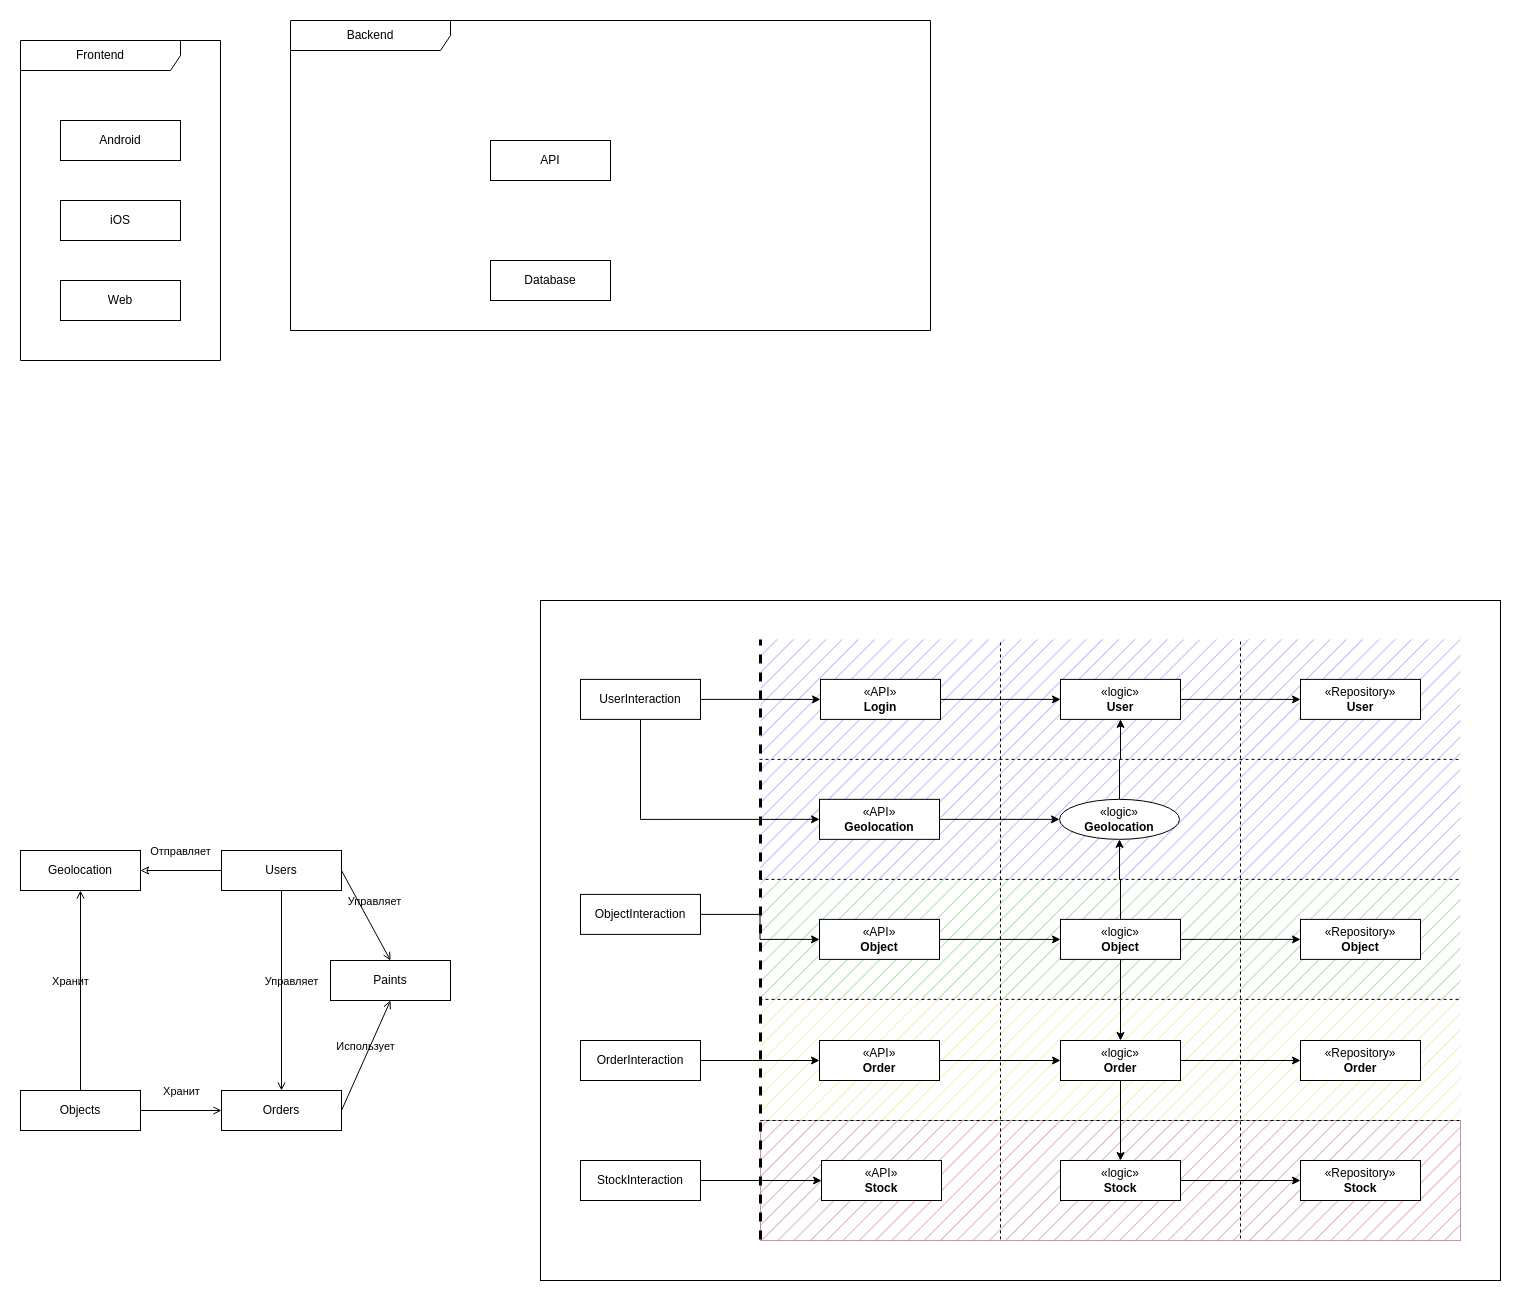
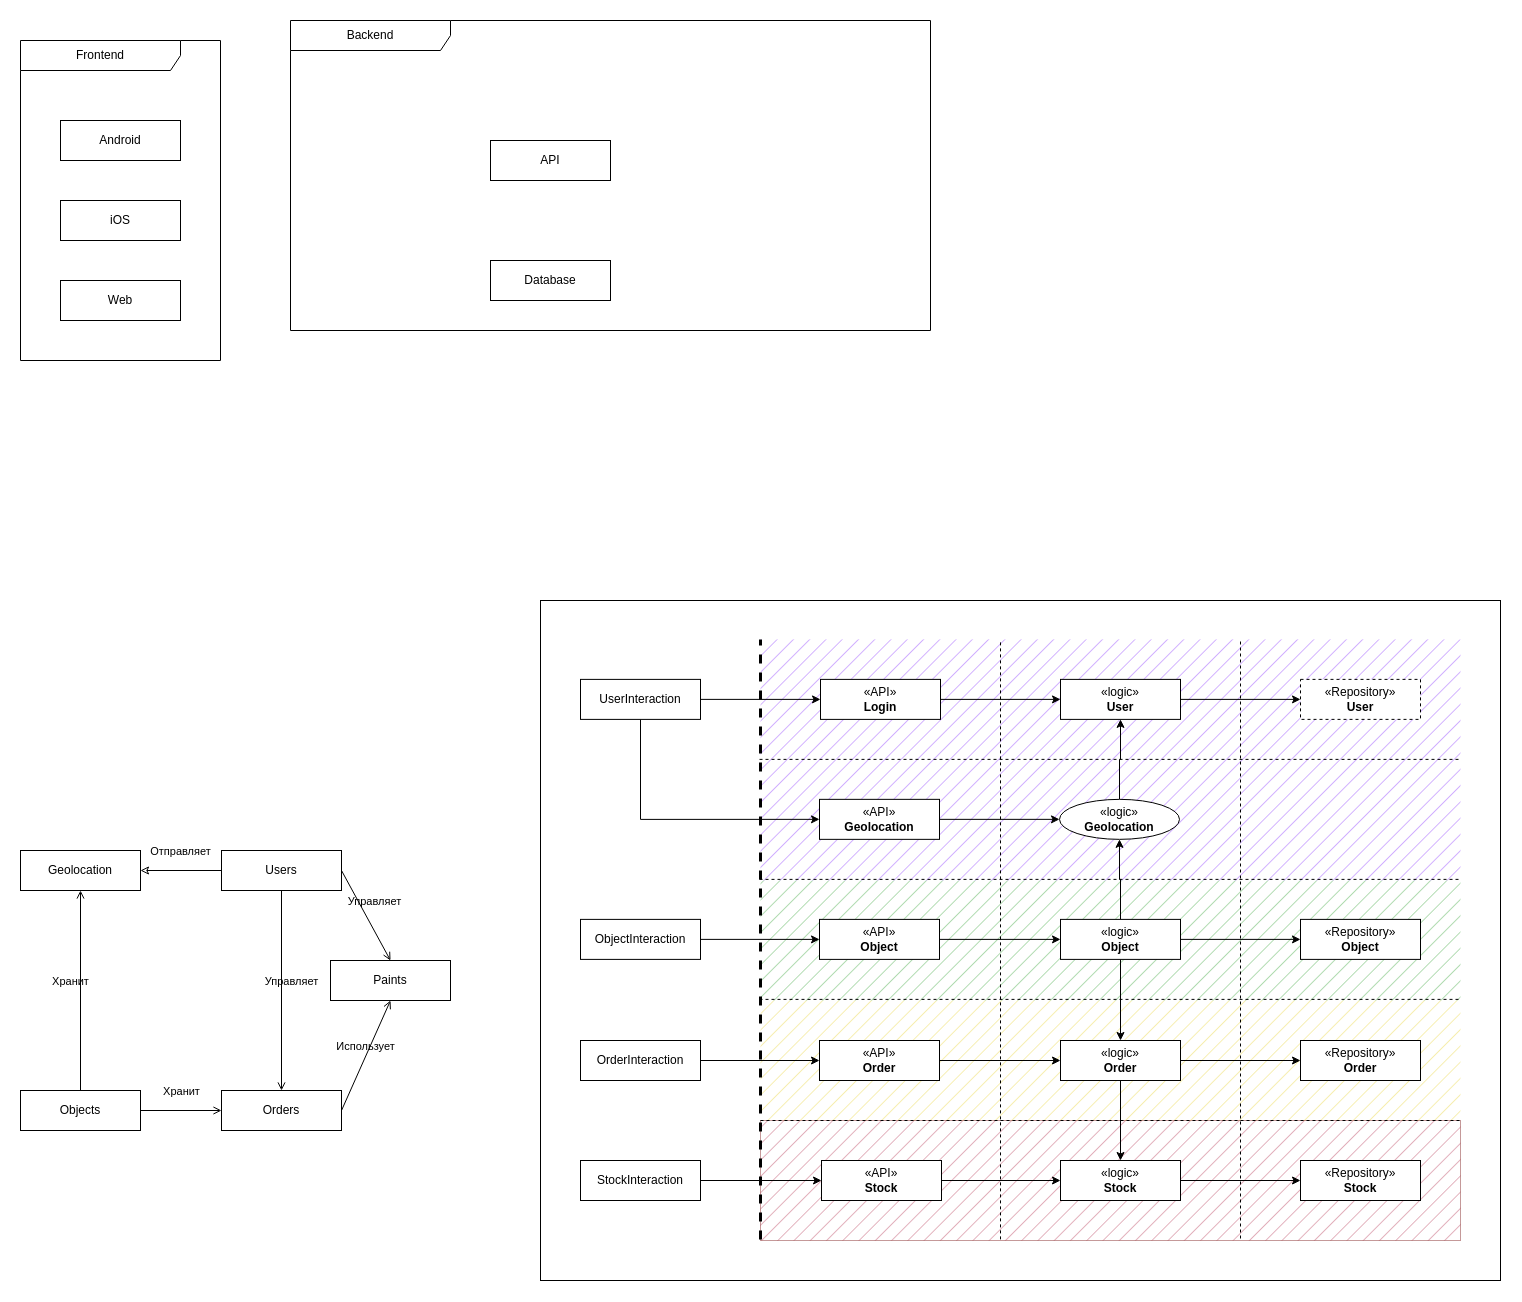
- <mxCell id="58" value="«Repository»&lt;br&gt;&lt;b&gt;User&lt;/b&gt;" style="html=1;whiteSpace=wrap;" vertex="1" parent="1"><mxGeometry x="1300" y="678.89" width="120" height="40" as="geometry" /></mxCell>
+ <mxCell id="58" value="«Repository»&lt;br&gt;&lt;b&gt;User&lt;/b&gt;" style="html=1;whiteSpace=wrap;dashed=1;" vertex="1" parent="1"><mxGeometry x="1300" y="678.89" width="120" height="40" as="geometry" /></mxCell>
- <mxCell id="33" value="ObjectInteraction" style="html=1;whiteSpace=wrap;rounded=0;" vertex="1" parent="1"><mxGeometry x="580" y="893.89" width="120" height="40" as="geometry" /></mxCell>
+ <mxCell id="33" value="ObjectInteraction" style="html=1;whiteSpace=wrap;rounded=0;" vertex="1" parent="1"><mxGeometry x="580" y="918.89" width="120" height="40" as="geometry" /></mxCell>
+ <mxCell id="36" style="edgeStyle=orthogonalEdgeStyle;rounded=0;orthogonalLoop=1;jettySize=auto;html=1;exitX=1;exitY=0.5;exitDx=0;exitDy=0;entryX=0;entryY=0.5;entryDx=0;entryDy=0;" edge="1" parent="1" source="37" target="55"><mxGeometry relative="1" as="geometry" /></mxCell>
